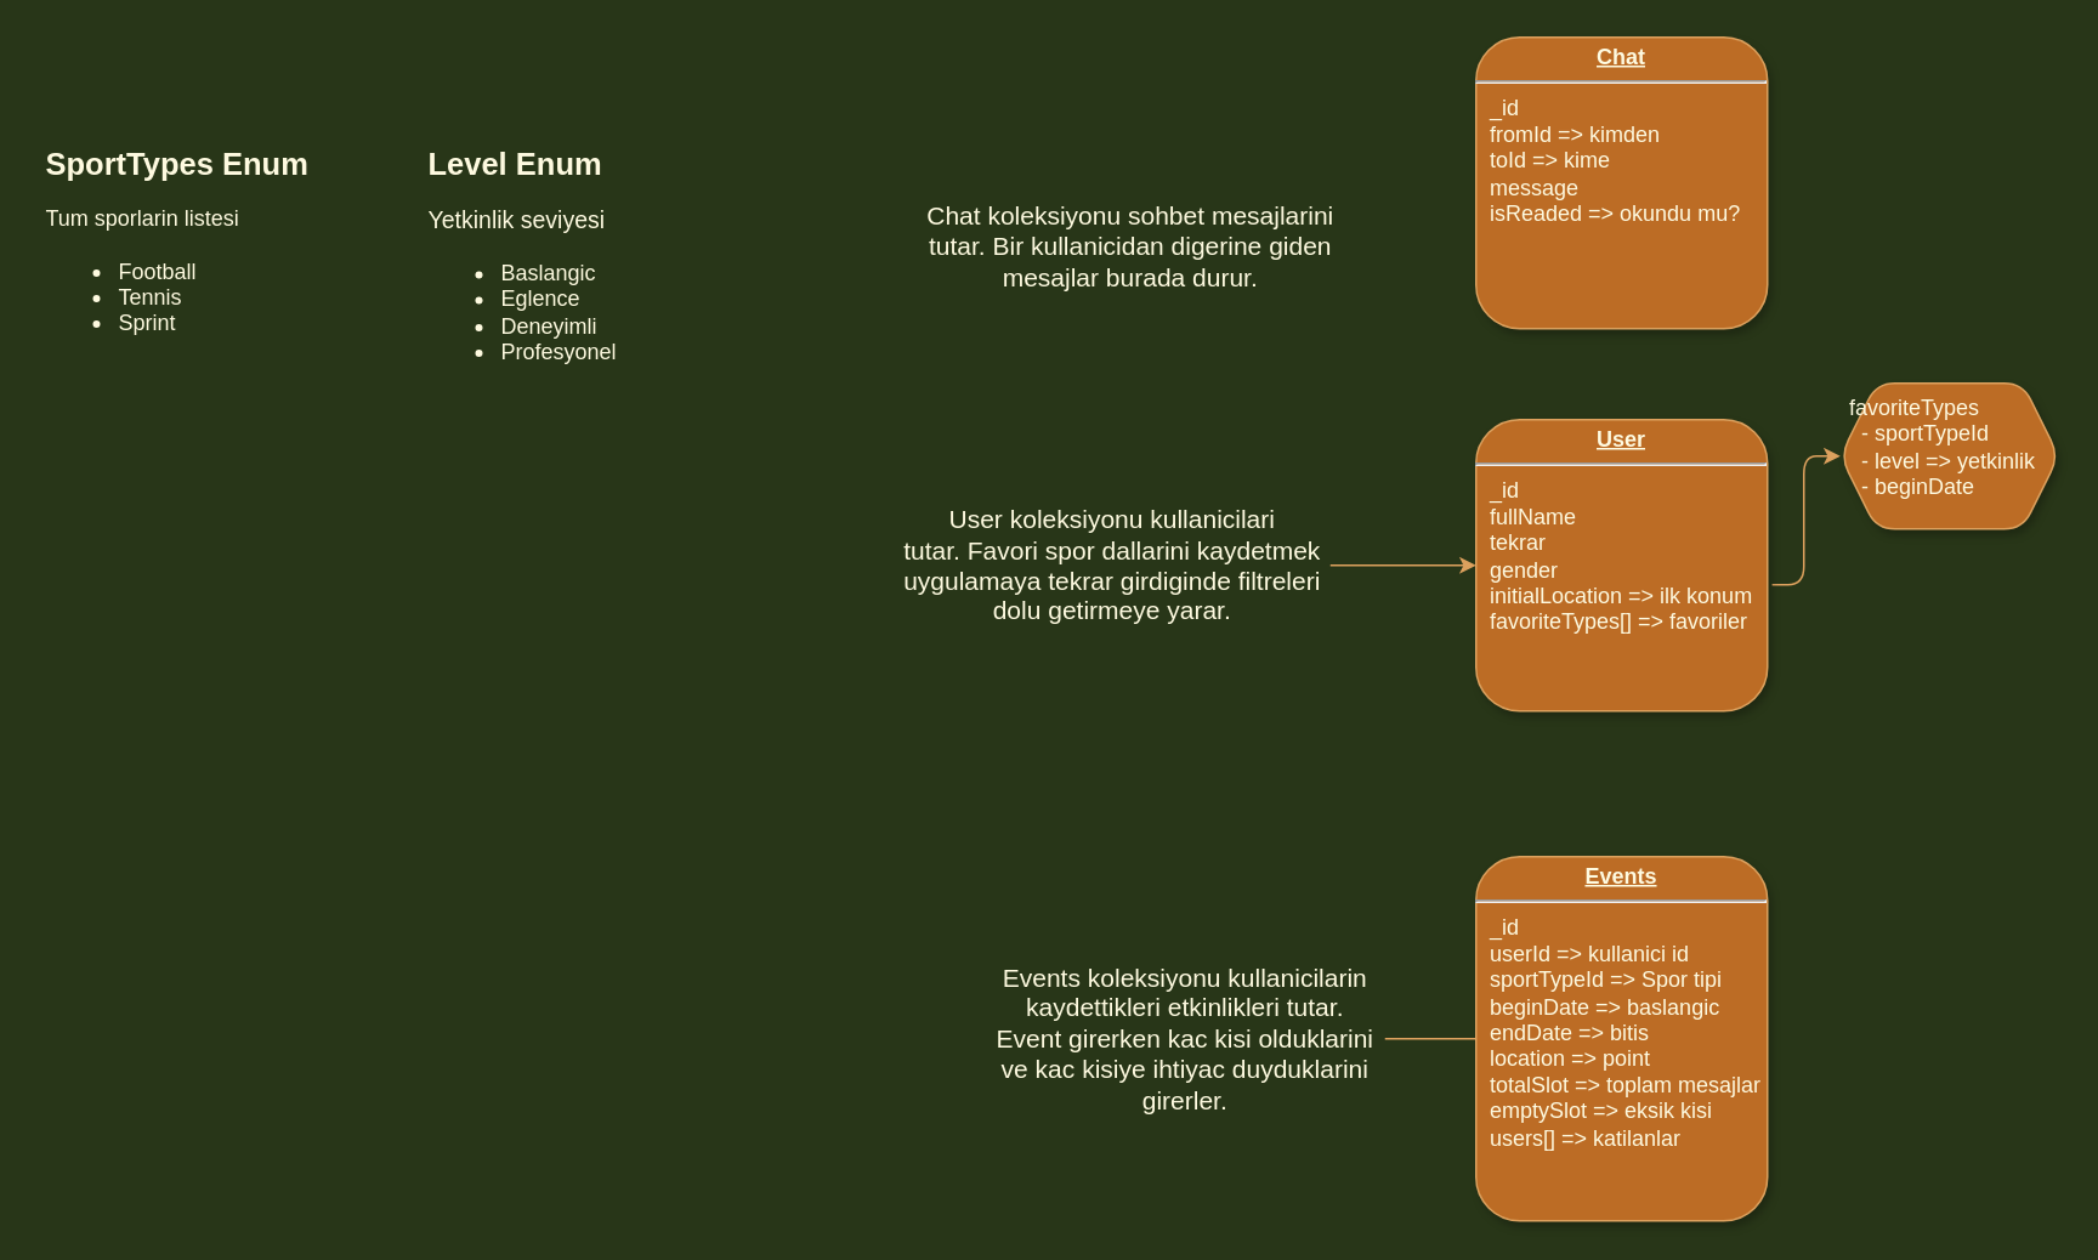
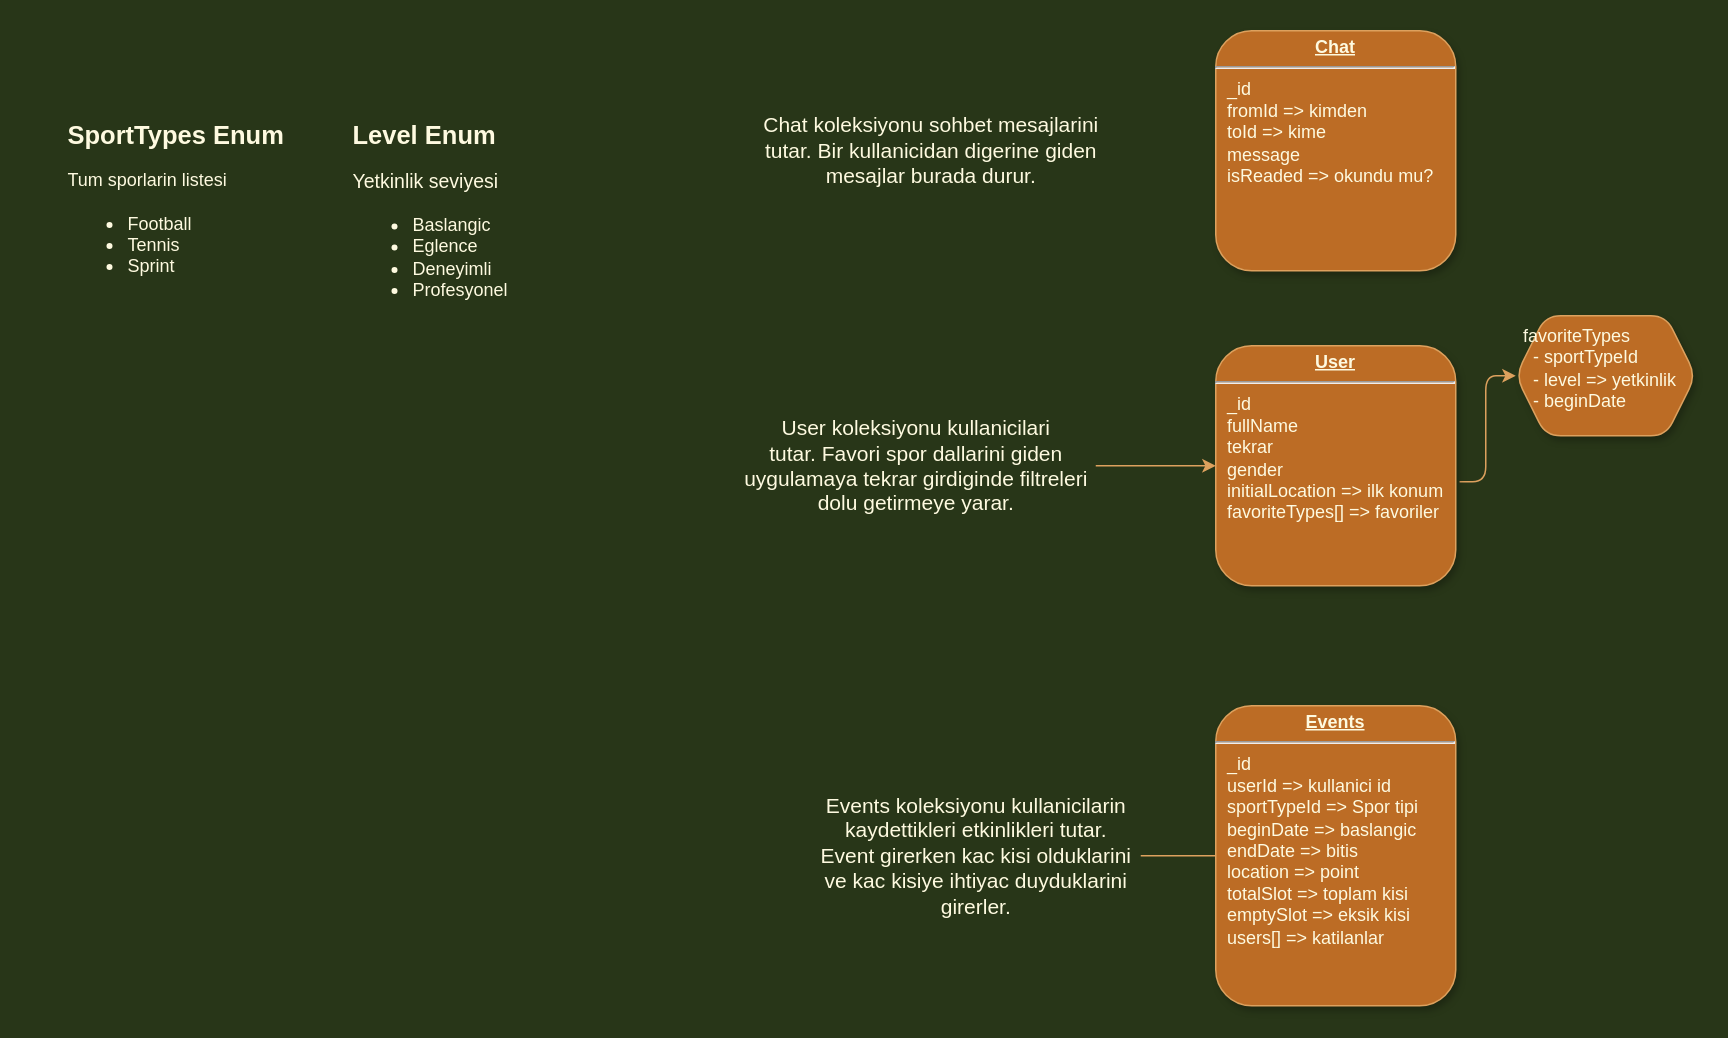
- <mxCell id="9" value="Chat koleksiyonu sohbet mesajlarini&lt;br&gt;tutar. Bir kullanicidan digerine giden&lt;br&gt;mesajlar burada durur." style="text;html=1;align=center;verticalAlign=middle;resizable=0;points=[];autosize=1;strokeColor=none;fillColor=none;fontSize=14;rounded=1;fontColor=#FEFAE0;" vertex="1" parent="1"><mxGeometry x="500" y="105" width="240" height="60" as="geometry" /></mxCell>
+ <mxCell id="9" value="Chat koleksiyonu sohbet mesajlarini&lt;br&gt;tutar. Bir kullanicidan digerine giden&lt;br&gt;mesajlar burada durur." style="text;html=1;align=center;verticalAlign=middle;resizable=0;points=[];autosize=1;strokeColor=none;fillColor=none;fontSize=14;rounded=1;fontColor=#FEFAE0;" vertex="1" parent="1"><mxGeometry x="500" y="70" width="240" height="60" as="geometry" /></mxCell>
- <mxCell id="2" value="&lt;h1 style=&quot;font-size: 17px&quot;&gt;&lt;font style=&quot;font-size: 17px&quot;&gt;SportTypes Enum&lt;br&gt;&lt;/font&gt;&lt;/h1&gt;&lt;div&gt;&lt;font style=&quot;font-size: 12px&quot;&gt;Tum sporlarin listesi&lt;/font&gt;&lt;/div&gt;&lt;p style=&quot;font-size: 14px&quot;&gt;&lt;/p&gt;&lt;ul&gt;&lt;li&gt;Football&lt;/li&gt;&lt;li&gt;Tennis&lt;/li&gt;&lt;li&gt;Sprint&lt;/li&gt;&lt;/ul&gt;&lt;p&gt;&lt;/p&gt;" style="text;html=1;strokeColor=none;fillColor=none;spacing=5;spacingTop=-20;whiteSpace=wrap;overflow=hidden;rounded=1;fontColor=#FEFAE0;" vertex="1" parent="1"><mxGeometry x="20" y="80" width="180" height="160" as="geometry" /></mxCell>
+ <mxCell id="2" value="&lt;h1 style=&quot;font-size: 17px&quot;&gt;&lt;font style=&quot;font-size: 17px&quot;&gt;SportTypes Enum&lt;br&gt;&lt;/font&gt;&lt;/h1&gt;&lt;div&gt;&lt;font style=&quot;font-size: 12px&quot;&gt;Tum sporlarin listesi&lt;/font&gt;&lt;/div&gt;&lt;p style=&quot;font-size: 14px&quot;&gt;&lt;/p&gt;&lt;ul&gt;&lt;li&gt;Football&lt;/li&gt;&lt;li&gt;Tennis&lt;/li&gt;&lt;li&gt;Sprint&lt;/li&gt;&lt;/ul&gt;&lt;p&gt;&lt;/p&gt;" style="text;html=1;strokeColor=none;fillColor=none;spacing=5;spacingTop=-20;whiteSpace=wrap;overflow=hidden;rounded=1;fontColor=#FEFAE0;" vertex="1" parent="1"><mxGeometry x="40" y="80" width="180" height="160" as="geometry" /></mxCell>
- <mxCell id="15" value="User koleksiyonu kullanicilari&lt;br&gt;tutar. Favori spor dallarini kaydetmek&lt;br&gt;uygulamaya tekrar girdiginde filtreleri&lt;br&gt;dolu getirmeye yarar." style="text;html=1;align=center;verticalAlign=middle;resizable=0;points=[];autosize=1;strokeColor=none;fillColor=none;fontSize=14;rounded=1;fontColor=#FEFAE0;" vertex="1" parent="12"><mxGeometry y="45.0" width="240" height="70" as="geometry" /></mxCell>
+ <mxCell id="15" value="User koleksiyonu kullanicilari&lt;br&gt;tutar. Favori spor dallarini giden&lt;br&gt;uygulamaya tekrar girdiginde filtreleri&lt;br&gt;dolu getirmeye yarar." style="text;html=1;align=center;verticalAlign=middle;resizable=0;points=[];autosize=1;strokeColor=none;fillColor=none;fontSize=14;rounded=1;fontColor=#FEFAE0;" vertex="1" parent="12"><mxGeometry y="45.0" width="240" height="70" as="geometry" /></mxCell>
- <mxCell id="5" value="&lt;p style=&quot;margin: 0px ; margin-top: 4px ; text-align: center ; text-decoration: underline&quot;&gt;&lt;strong&gt;Events&lt;/strong&gt;&lt;/p&gt;&lt;hr&gt;&lt;p style=&quot;margin: 0px ; margin-left: 8px&quot;&gt;_id&lt;/p&gt;&lt;p style=&quot;margin: 0px ; margin-left: 8px&quot;&gt;userId =&amp;gt; kullanici id&lt;/p&gt;&lt;p style=&quot;margin: 0px ; margin-left: 8px&quot;&gt;sportTypeId =&amp;gt; Spor tipi&lt;/p&gt;&lt;p style=&quot;margin: 0px ; margin-left: 8px&quot;&gt;beginDate =&amp;gt; baslangic&lt;/p&gt;&lt;p style=&quot;margin: 0px ; margin-left: 8px&quot;&gt;endDate =&amp;gt; bitis&lt;/p&gt;&lt;p style=&quot;margin: 0px ; margin-left: 8px&quot;&gt;location =&amp;gt; point&lt;/p&gt;&lt;p style=&quot;margin: 0px ; margin-left: 8px&quot;&gt;totalSlot =&amp;gt; toplam mesajlar&lt;/p&gt;&lt;p style=&quot;margin: 0px ; margin-left: 8px&quot;&gt;emptySlot =&amp;gt; eksik kisi&lt;/p&gt;&lt;p style=&quot;margin: 0px ; margin-left: 8px&quot;&gt;users[] =&amp;gt; katilanlar&lt;/p&gt;&lt;p style=&quot;margin: 0px ; margin-left: 8px&quot;&gt;&lt;br&gt;&lt;/p&gt;&lt;p style=&quot;margin: 0px ; margin-left: 8px&quot;&gt;&lt;br&gt;&lt;/p&gt;" style="verticalAlign=top;align=left;overflow=fill;fontSize=12;fontFamily=Helvetica;html=1;strokeColor=#DDA15E;shadow=1;fillColor=#BC6C25;fontColor=#FEFAE0;rounded=1;" vertex="1" parent="4"><mxGeometry x="270" width="160" height="200" as="geometry" /></mxCell>
+ <mxCell id="5" value="&lt;p style=&quot;margin: 0px ; margin-top: 4px ; text-align: center ; text-decoration: underline&quot;&gt;&lt;strong&gt;Events&lt;/strong&gt;&lt;/p&gt;&lt;hr&gt;&lt;p style=&quot;margin: 0px ; margin-left: 8px&quot;&gt;_id&lt;/p&gt;&lt;p style=&quot;margin: 0px ; margin-left: 8px&quot;&gt;userId =&amp;gt; kullanici id&lt;/p&gt;&lt;p style=&quot;margin: 0px ; margin-left: 8px&quot;&gt;sportTypeId =&amp;gt; Spor tipi&lt;/p&gt;&lt;p style=&quot;margin: 0px ; margin-left: 8px&quot;&gt;beginDate =&amp;gt; baslangic&lt;/p&gt;&lt;p style=&quot;margin: 0px ; margin-left: 8px&quot;&gt;endDate =&amp;gt; bitis&lt;/p&gt;&lt;p style=&quot;margin: 0px ; margin-left: 8px&quot;&gt;location =&amp;gt; point&lt;/p&gt;&lt;p style=&quot;margin: 0px ; margin-left: 8px&quot;&gt;totalSlot =&amp;gt; toplam kisi&lt;/p&gt;&lt;p style=&quot;margin: 0px ; margin-left: 8px&quot;&gt;emptySlot =&amp;gt; eksik kisi&lt;/p&gt;&lt;p style=&quot;margin: 0px ; margin-left: 8px&quot;&gt;users[] =&amp;gt; katilanlar&lt;/p&gt;&lt;p style=&quot;margin: 0px ; margin-left: 8px&quot;&gt;&lt;br&gt;&lt;/p&gt;&lt;p style=&quot;margin: 0px ; margin-left: 8px&quot;&gt;&lt;br&gt;&lt;/p&gt;" style="verticalAlign=top;align=left;overflow=fill;fontSize=12;fontFamily=Helvetica;html=1;strokeColor=#DDA15E;shadow=1;fillColor=#BC6C25;fontColor=#FEFAE0;rounded=1;" vertex="1" parent="4"><mxGeometry x="270" width="160" height="200" as="geometry" /></mxCell>
